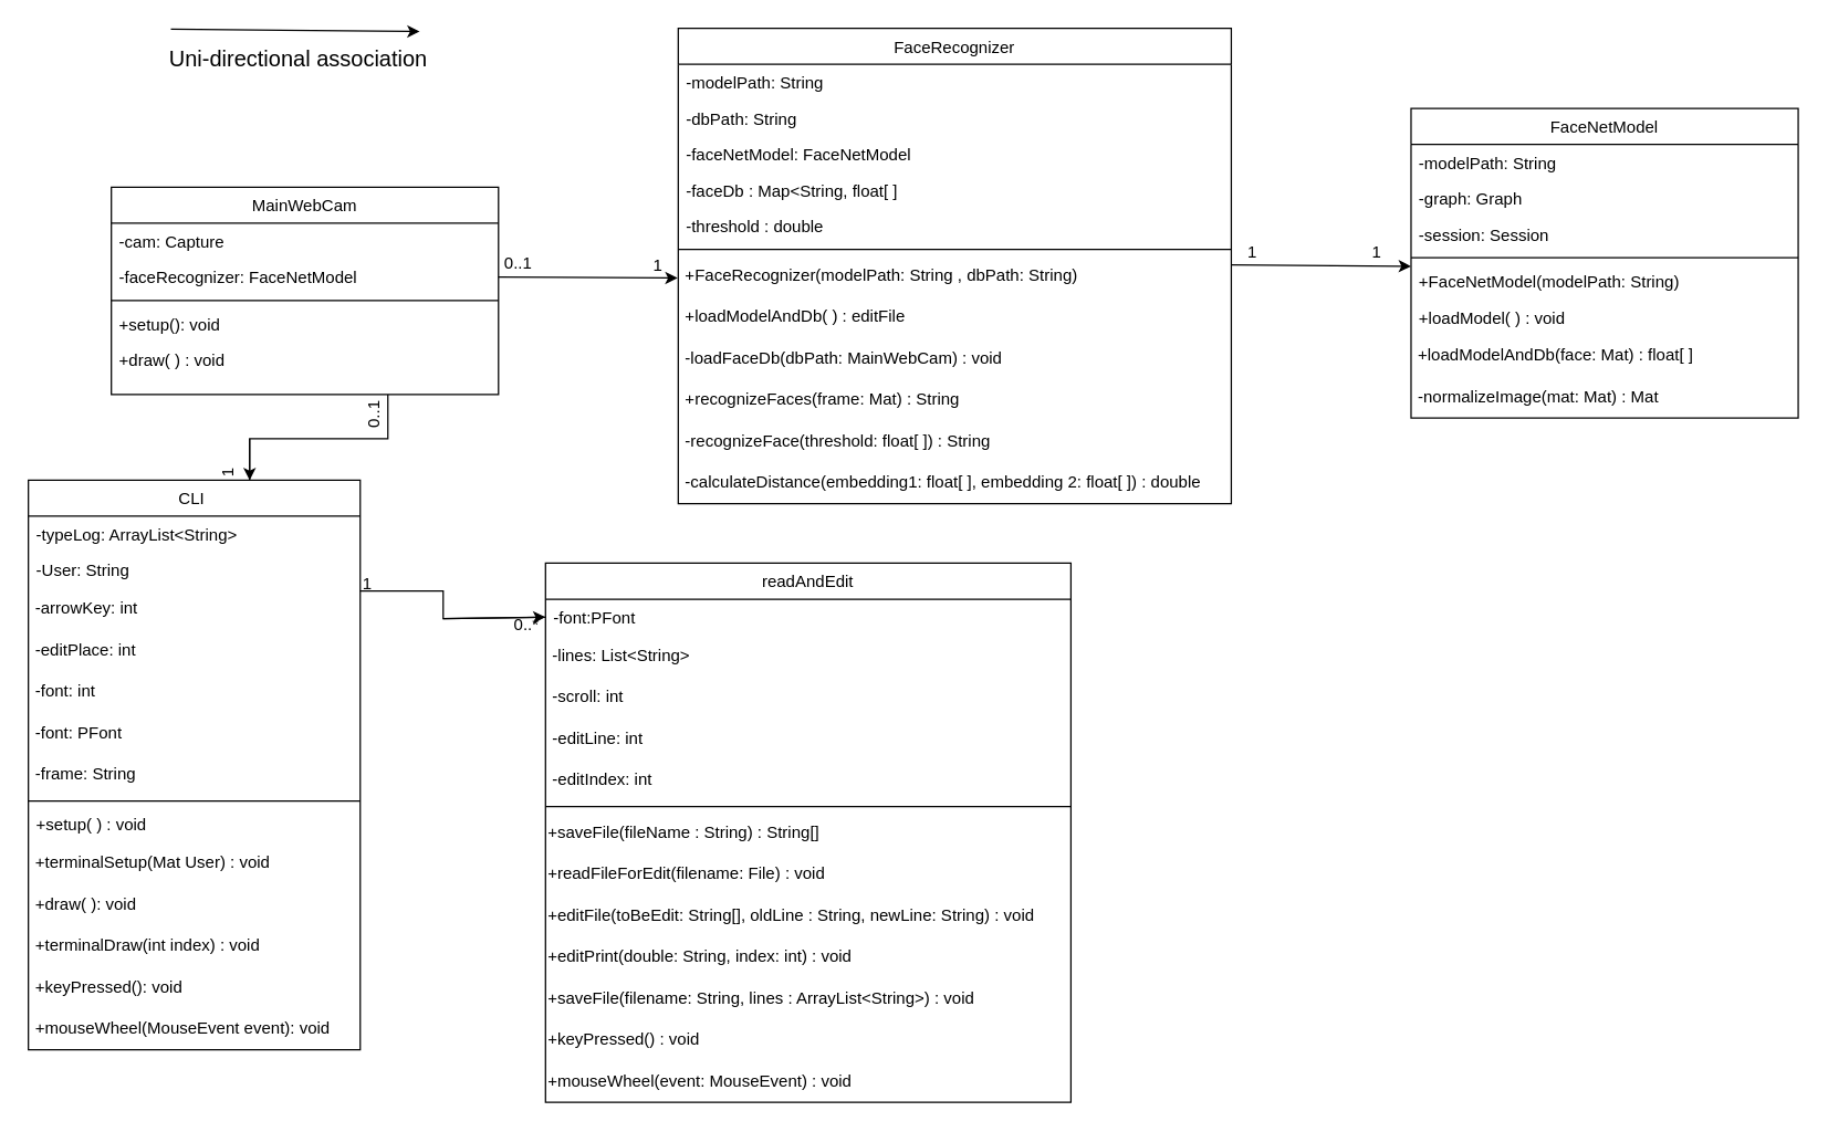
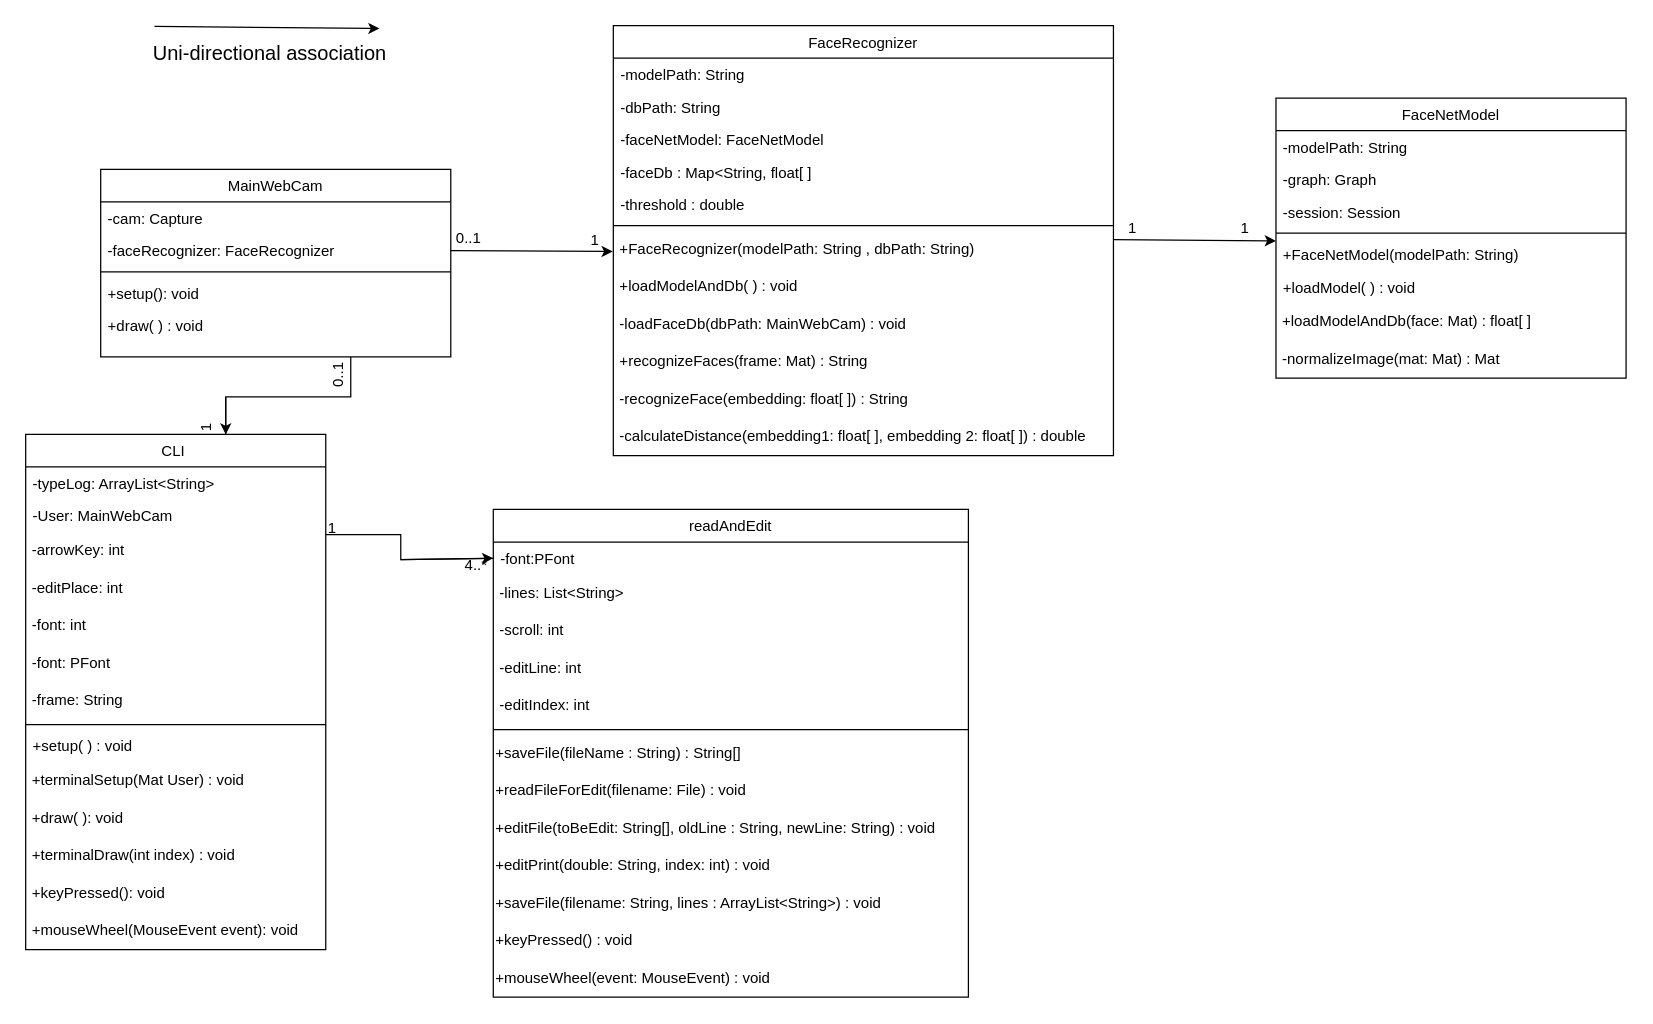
- <mxCell id="63" value="-faceRecognizer: FaceNetModel" style="text;align=left;verticalAlign=top;spacingLeft=4;spacingRight=4;overflow=hidden;rotatable=0;points=[[0,0.5],[1,0.5]];portConstraint=eastwest;rounded=0;shadow=0;html=0;" vertex="1" parent="61"><mxGeometry y="52" width="280" height="26" as="geometry" /></mxCell>
+ <mxCell id="63" value="-faceRecognizer: FaceRecognizer" style="text;align=left;verticalAlign=top;spacingLeft=4;spacingRight=4;overflow=hidden;rotatable=0;points=[[0,0.5],[1,0.5]];portConstraint=eastwest;rounded=0;shadow=0;html=0;" vertex="1" parent="61"><mxGeometry y="52" width="280" height="26" as="geometry" /></mxCell>
- <mxCell id="56" value="&amp;nbsp;+loadModelAndDb( ) : editFile" style="text;html=1;align=left;verticalAlign=middle;resizable=0;points=[];autosize=1;strokeColor=none;fillColor=none;" vertex="1" parent="48"><mxGeometry y="194" width="400" height="30" as="geometry" /></mxCell>
+ <mxCell id="56" value="&amp;nbsp;+loadModelAndDb( ) : void" style="text;html=1;align=left;verticalAlign=middle;resizable=0;points=[];autosize=1;strokeColor=none;fillColor=none;" vertex="1" parent="48"><mxGeometry y="194" width="400" height="30" as="geometry" /></mxCell>
- <mxCell id="59" value="&amp;nbsp;-recognizeFace(threshold: float[ ]) : String" style="text;html=1;align=left;verticalAlign=middle;resizable=0;points=[];autosize=1;strokeColor=none;fillColor=none;" vertex="1" parent="48"><mxGeometry y="284" width="400" height="30" as="geometry" /></mxCell>
+ <mxCell id="59" value="&amp;nbsp;-recognizeFace(embedding: float[ ]) : String" style="text;html=1;align=left;verticalAlign=middle;resizable=0;points=[];autosize=1;strokeColor=none;fillColor=none;" vertex="1" parent="48"><mxGeometry y="284" width="400" height="30" as="geometry" /></mxCell>
- <mxCell id="4" value="-User: String" style="text;align=left;verticalAlign=top;spacingLeft=4;spacingRight=4;overflow=hidden;rotatable=0;points=[[0,0.5],[1,0.5]];portConstraint=eastwest;rounded=0;shadow=0;html=0;" parent="2" vertex="1"><mxGeometry y="52" width="240" height="26" as="geometry" /></mxCell>
+ <mxCell id="4" value="-User: MainWebCam" style="text;align=left;verticalAlign=top;spacingLeft=4;spacingRight=4;overflow=hidden;rotatable=0;points=[[0,0.5],[1,0.5]];portConstraint=eastwest;rounded=0;shadow=0;html=0;" parent="2" vertex="1"><mxGeometry y="52" width="240" height="26" as="geometry" /></mxCell>
- <mxCell id="33" value="0..*" style="text;html=1;align=center;verticalAlign=middle;resizable=0;points=[];autosize=1;strokeColor=none;fillColor=none;" parent="1" vertex="1"><mxGeometry x="360" y="437" width="40" height="30" as="geometry" /></mxCell>
+ <mxCell id="33" value="4..*" style="text;html=1;align=center;verticalAlign=middle;resizable=0;points=[];autosize=1;strokeColor=none;fillColor=none;" parent="1" vertex="1"><mxGeometry x="360" y="437" width="40" height="30" as="geometry" /></mxCell>
